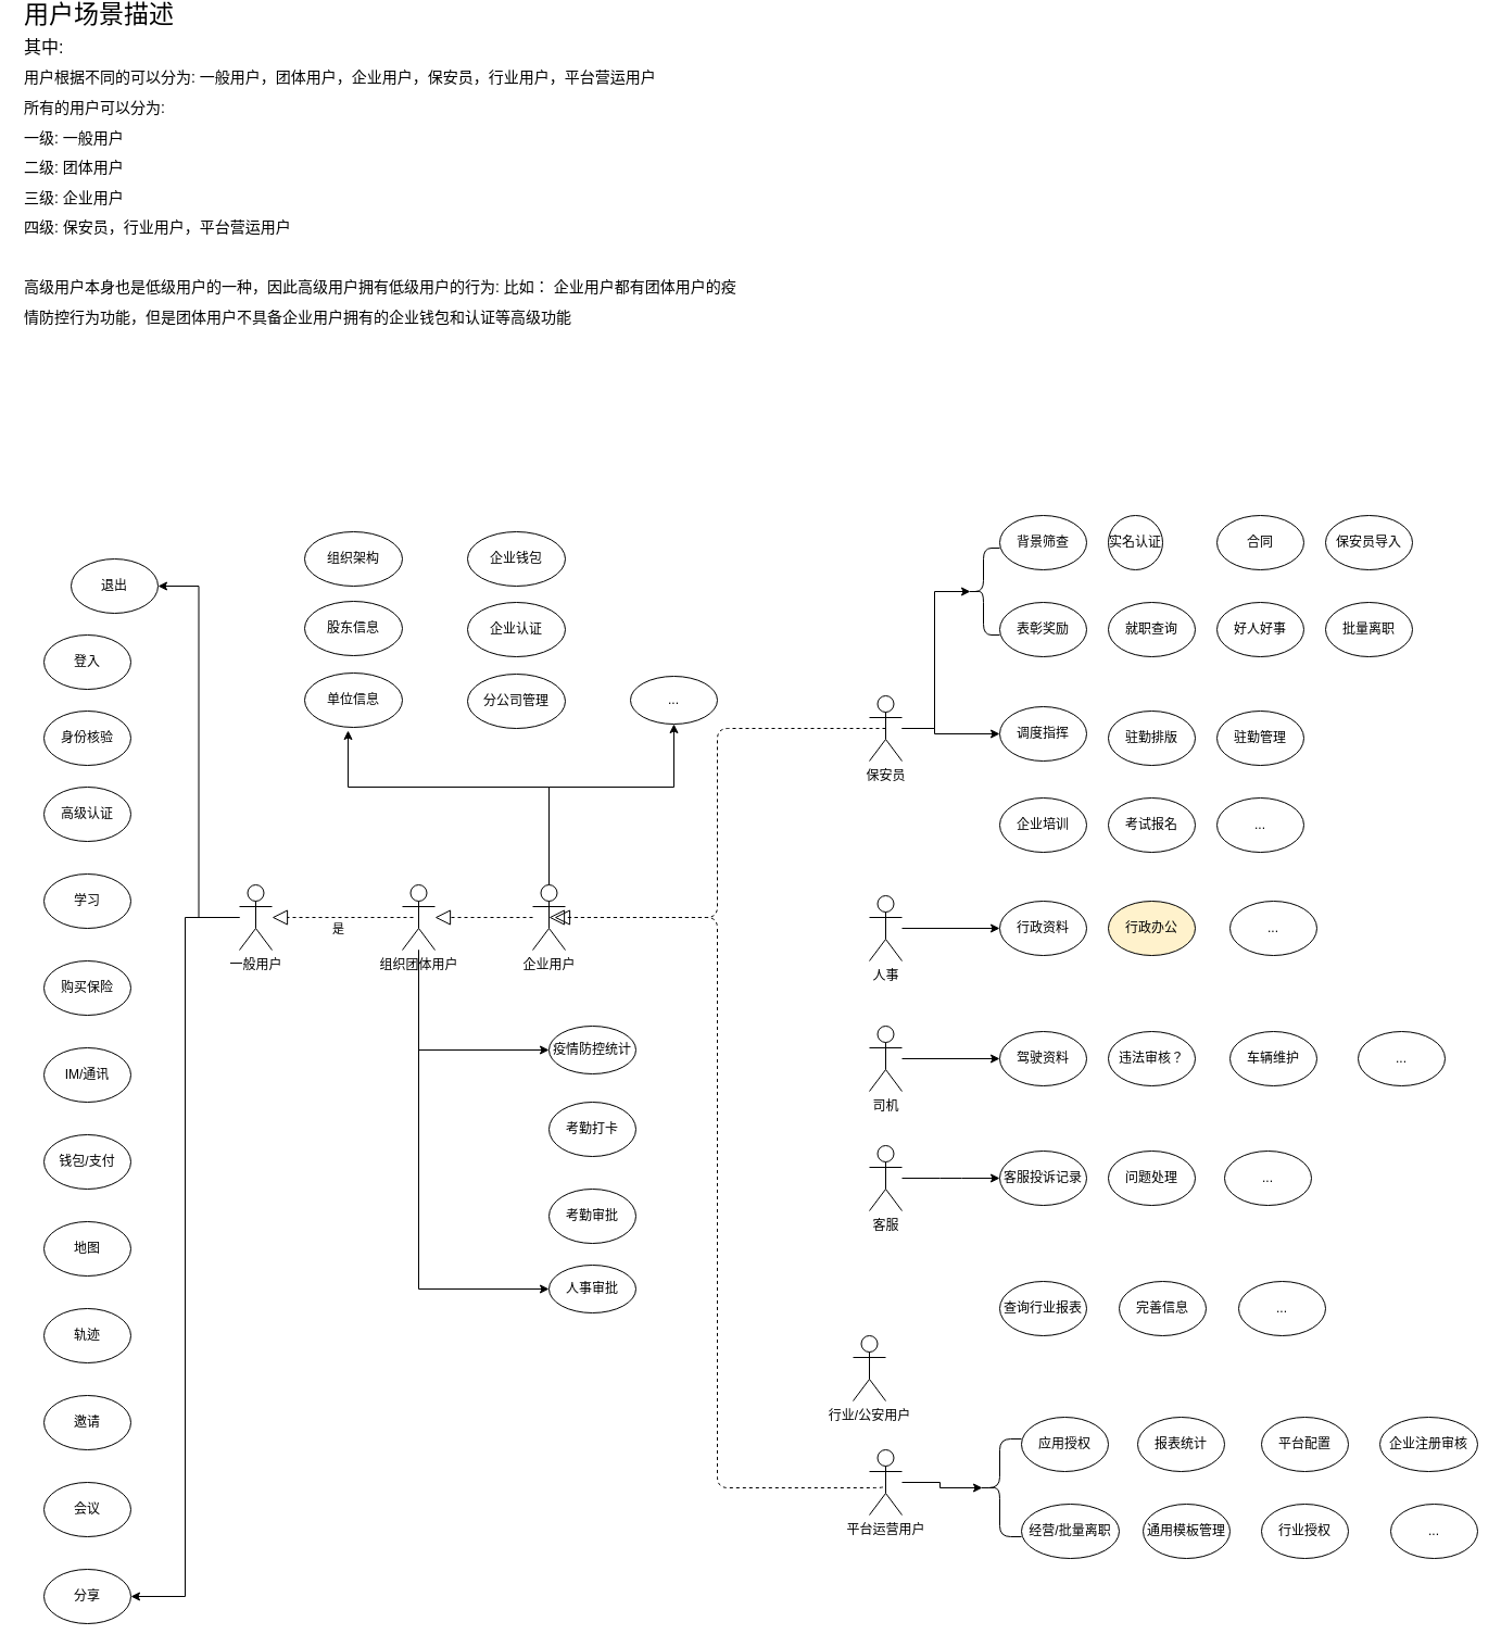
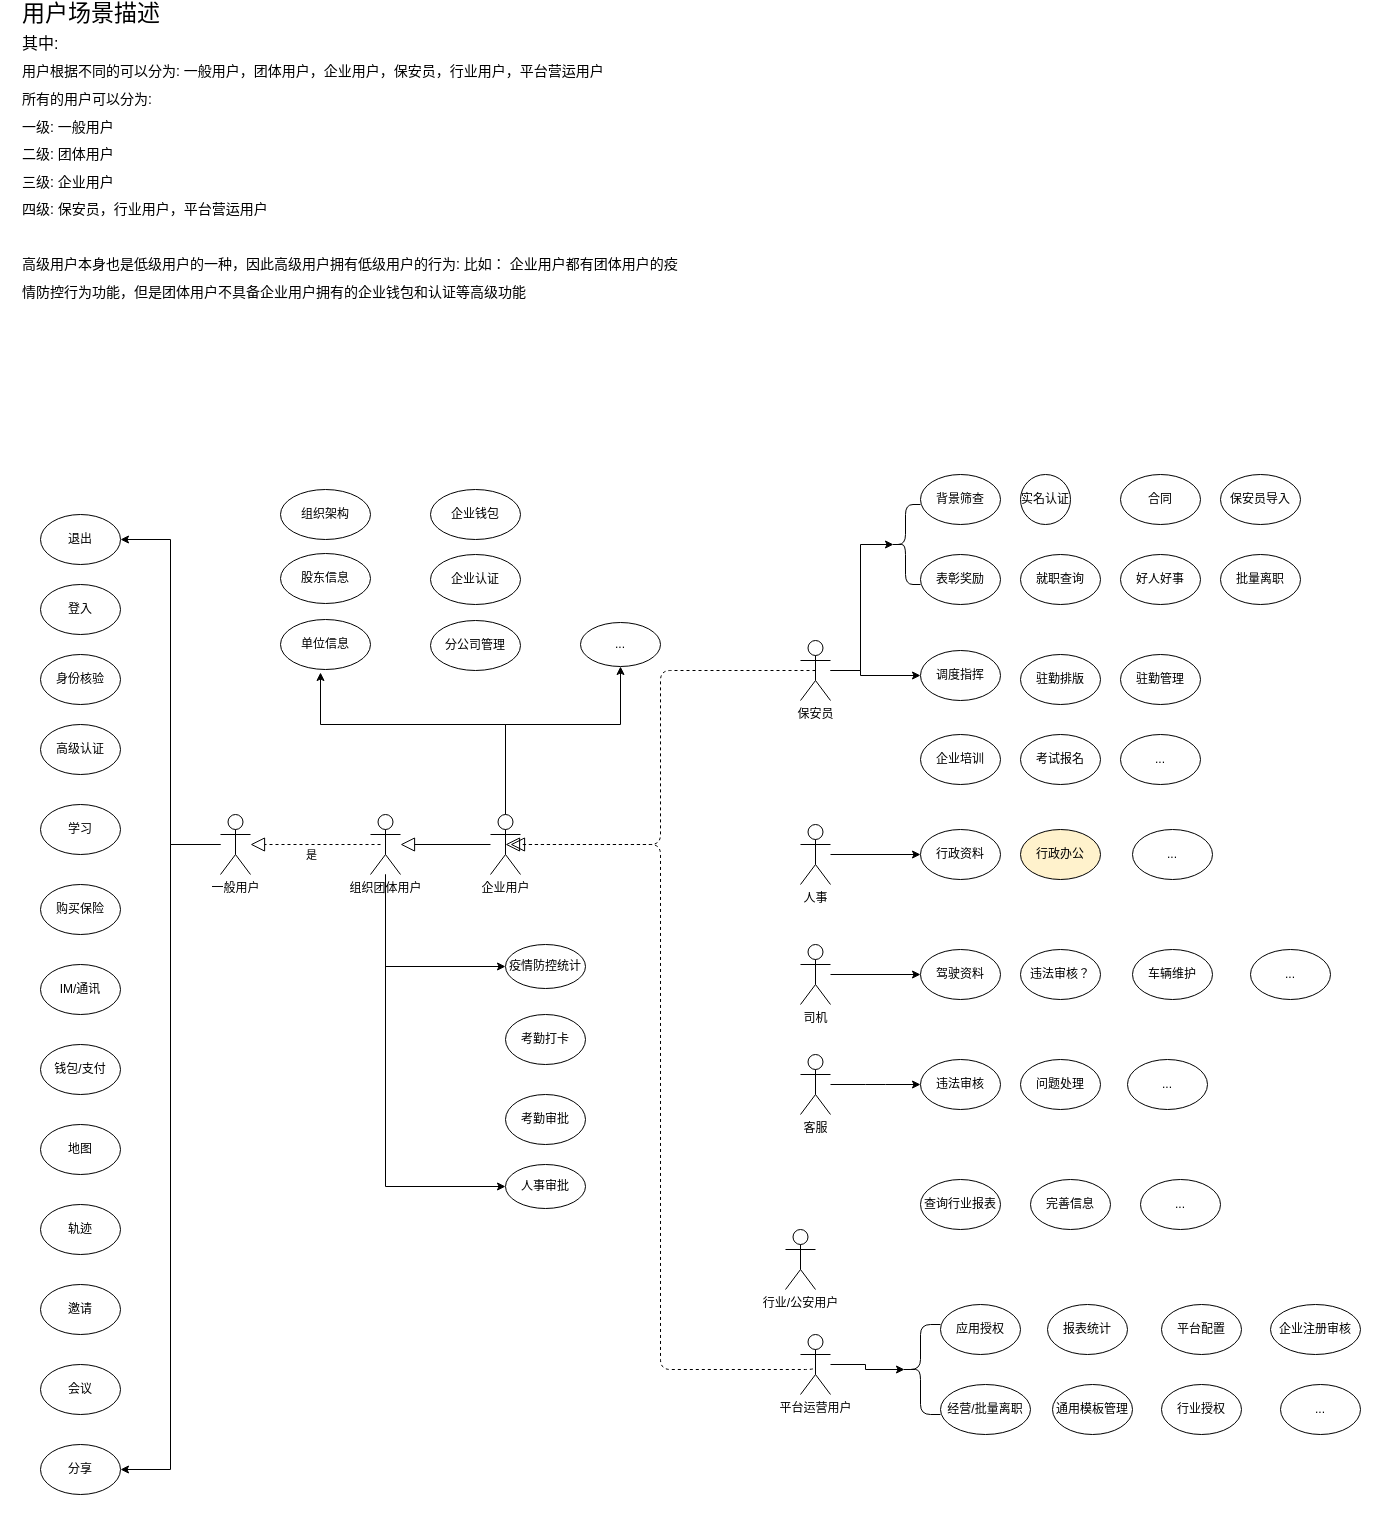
- <mxCell id="9" value="退出" style="ellipse;whiteSpace=wrap;html=1;" vertex="1" parent="1"><mxGeometry x="65" y="460" width="80" height="50" as="geometry" /></mxCell>
+ <mxCell id="9" value="退出" style="ellipse;whiteSpace=wrap;html=1;" vertex="1" parent="1"><mxGeometry x="40" y="460" width="80" height="50" as="geometry" /></mxCell>
- <mxCell id="65" value="" style="endArrow=block;dashed=1;endFill=0;endSize=12;html=1;" edge="1" parent="1" source="36" target="47"><mxGeometry width="160" relative="1" as="geometry"><mxPoint x="100" y="740" as="sourcePoint" /><mxPoint x="260" y="740" as="targetPoint" /></mxGeometry></mxCell>
+ <mxCell id="65" value="" style="endArrow=block;dashed=0;endFill=0;endSize=12;html=1;" edge="1" parent="1" source="36" target="47"><mxGeometry width="160" relative="1" as="geometry"><mxPoint x="100" y="740" as="sourcePoint" /><mxPoint x="260" y="740" as="targetPoint" /></mxGeometry></mxCell>
- <mxCell id="86" value="客服投诉记录" style="ellipse;whiteSpace=wrap;html=1;" vertex="1" parent="1"><mxGeometry x="920" y="1005" width="80" height="50" as="geometry" /></mxCell>
+ <mxCell id="86" value="违法审核" style="ellipse;whiteSpace=wrap;html=1;" vertex="1" parent="1"><mxGeometry x="920" y="1005" width="80" height="50" as="geometry" /></mxCell>
